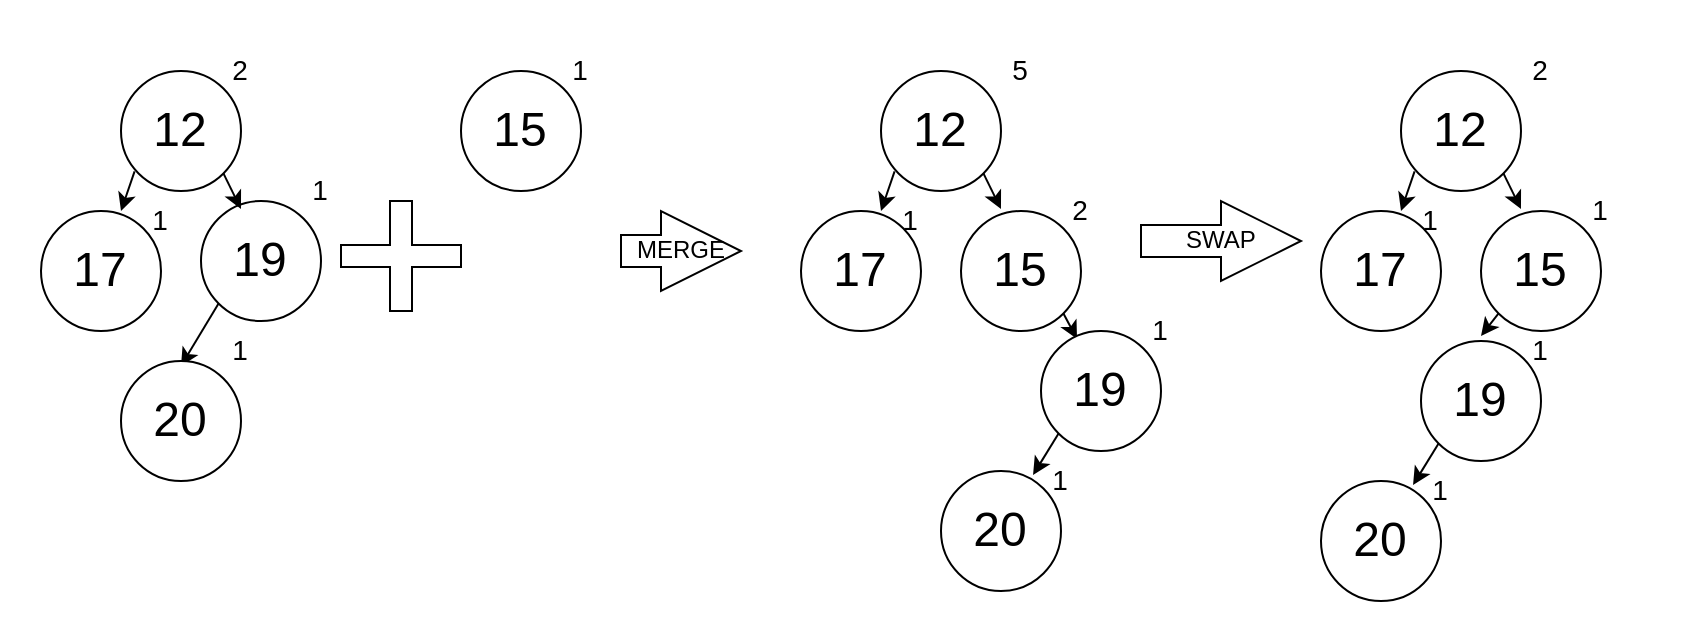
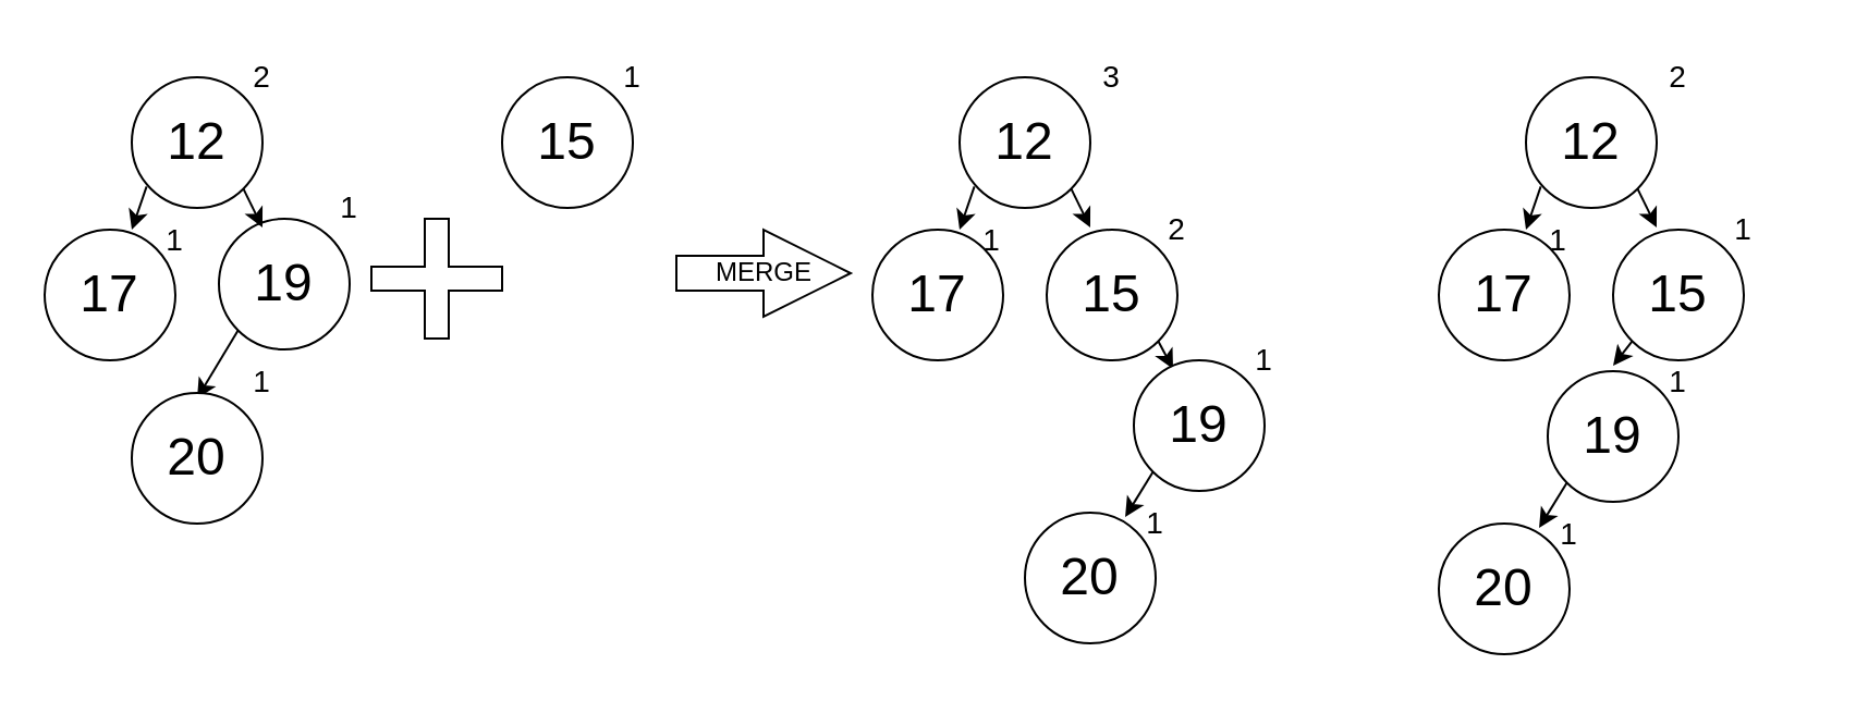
- <mxCell id="25" value="5" style="text;html=1;strokeColor=none;fillColor=none;align=center;verticalAlign=middle;whiteSpace=wrap;rounded=0;fontSize=14;" vertex="1" parent="1"><mxGeometry x="480" y="20" width="60" height="30" as="geometry" /></mxCell>
+ <mxCell id="25" value="3" style="text;html=1;strokeColor=none;fillColor=none;align=center;verticalAlign=middle;whiteSpace=wrap;rounded=0;fontSize=14;" vertex="1" parent="1"><mxGeometry x="480" y="20" width="60" height="30" as="geometry" /></mxCell>
- <mxCell id="31" value="SWAP" style="html=1;shadow=0;dashed=0;align=center;verticalAlign=middle;shape=mxgraph.arrows2.arrow;dy=0.6;dx=40;notch=0;" vertex="1" parent="1"><mxGeometry x="570" y="100" width="80" height="40" as="geometry" /></mxCell>
- <mxCell id="16" value="MERGE" style="html=1;shadow=0;dashed=0;align=center;verticalAlign=middle;shape=mxgraph.arrows2.arrow;dy=0.6;dx=40;notch=0;" vertex="1" parent="1"><mxGeometry x="310" y="105" width="60" height="40" as="geometry" /></mxCell>
+ <mxCell id="16" value="MERGE" style="html=1;shadow=0;dashed=0;align=center;verticalAlign=middle;shape=mxgraph.arrows2.arrow;dy=0.6;dx=40;notch=0;" vertex="1" parent="1"><mxGeometry x="310" y="105" width="80" height="40" as="geometry" /></mxCell>
